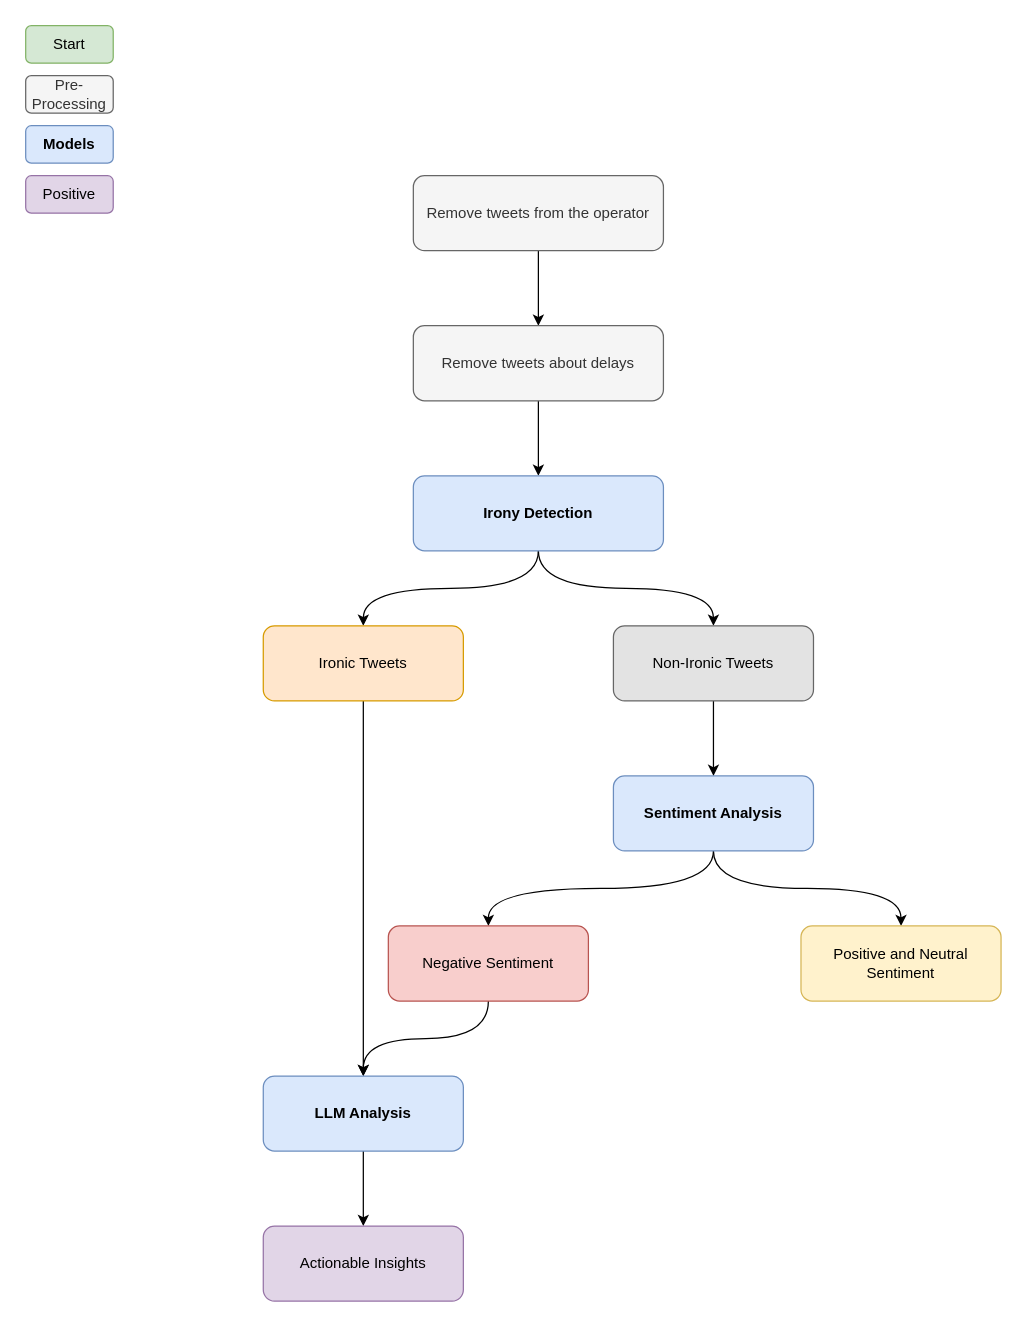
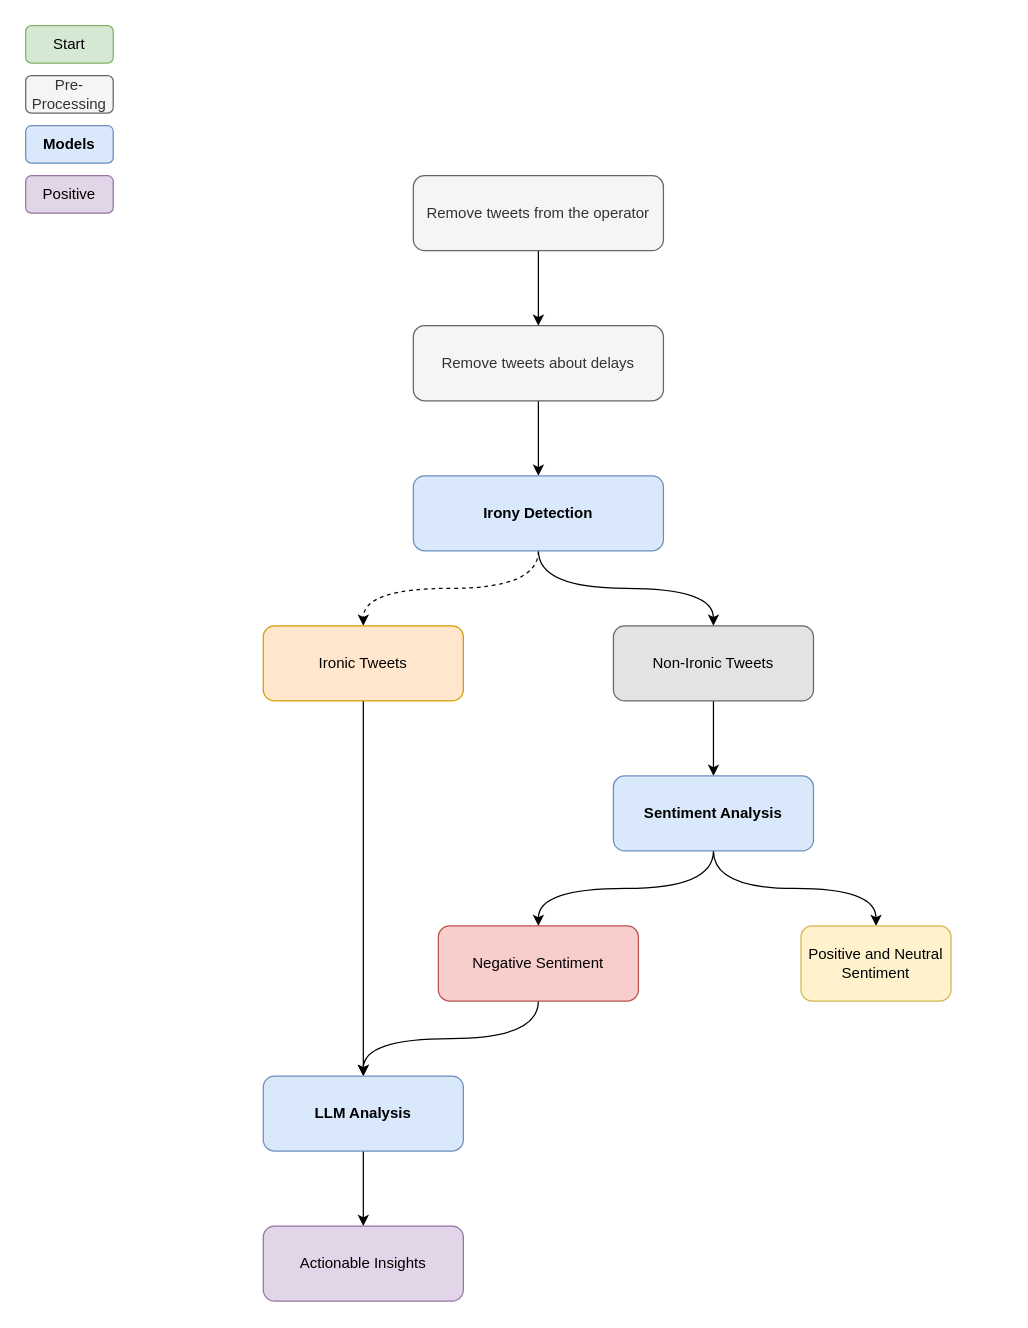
- <mxCell id="6" style="edgeStyle=orthogonalEdgeStyle;rounded=0;orthogonalLoop=1;jettySize=auto;html=1;exitX=0.5;exitY=1;exitDx=0;exitDy=0;entryX=0.5;entryY=0;entryDx=0;entryDy=0;curved=1;" edge="1" parent="1" source="8" target="10"><mxGeometry relative="1" as="geometry" /></mxCell>
+ <mxCell id="6" style="edgeStyle=orthogonalEdgeStyle;rounded=0;orthogonalLoop=1;jettySize=auto;html=1;exitX=0.5;exitY=1;exitDx=0;exitDy=0;entryX=0.5;entryY=0;entryDx=0;entryDy=0;curved=1;dashed=1;" edge="1" parent="1" source="8" target="10"><mxGeometry relative="1" as="geometry" /></mxCell>
- <mxCell id="17" value="Negative Sentiment" style="rounded=1;whiteSpace=wrap;html=1;fillColor=#f8cecc;strokeColor=#b85450;" vertex="1" parent="1"><mxGeometry x="310" y="740" width="160" height="60" as="geometry" /></mxCell>
+ <mxCell id="17" value="Negative Sentiment" style="rounded=1;whiteSpace=wrap;html=1;fillColor=#f8cecc;strokeColor=#b85450;" vertex="1" parent="1"><mxGeometry x="350" y="740" width="160" height="60" as="geometry" /></mxCell>
- <mxCell id="18" value="Positive and Neutral Sentiment" style="rounded=1;whiteSpace=wrap;html=1;fillColor=#fff2cc;strokeColor=#d6b656;" vertex="1" parent="1"><mxGeometry x="640" y="740" width="160" height="60" as="geometry" /></mxCell>
+ <mxCell id="18" value="Positive and Neutral Sentiment" style="rounded=1;whiteSpace=wrap;html=1;fillColor=#fff2cc;strokeColor=#d6b656;" vertex="1" parent="1"><mxGeometry x="640" y="740" width="120" height="60" as="geometry" /></mxCell>
